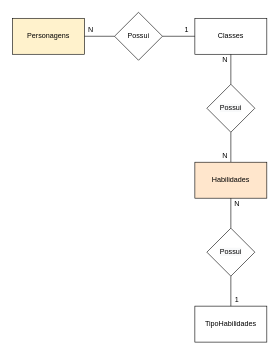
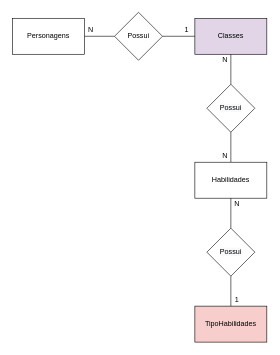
- <mxCell id="2" value="Personagens" style="rounded=0;whiteSpace=wrap;html=1;fillColor=#fff2cc;" parent="1" vertex="1"><mxGeometry x="20" y="30" width="120" height="60" as="geometry" /></mxCell>
+ <mxCell id="2" value="Personagens" style="rounded=0;whiteSpace=wrap;html=1;" parent="1" vertex="1"><mxGeometry x="20" y="30" width="120" height="60" as="geometry" /></mxCell>
- <mxCell id="5" value="Classes" style="rounded=0;whiteSpace=wrap;html=1;" parent="1" vertex="1"><mxGeometry x="324" y="30" width="120" height="60" as="geometry" /></mxCell>
+ <mxCell id="5" value="Classes" style="rounded=0;whiteSpace=wrap;html=1;fillColor=#e1d5e7;" parent="1" vertex="1"><mxGeometry x="324" y="30" width="120" height="60" as="geometry" /></mxCell>
- <mxCell id="12" value="Habilidades" style="rounded=0;whiteSpace=wrap;html=1;fillColor=#ffe6cc;" parent="1" vertex="1"><mxGeometry x="324" y="270" width="120" height="60" as="geometry" /></mxCell>
+ <mxCell id="12" value="Habilidades" style="rounded=0;whiteSpace=wrap;html=1;" parent="1" vertex="1"><mxGeometry x="324" y="270" width="120" height="60" as="geometry" /></mxCell>
- <mxCell id="13" value="TipoHabilidades" style="rounded=0;whiteSpace=wrap;html=1;" parent="1" vertex="1"><mxGeometry x="324" y="510" width="120" height="60" as="geometry" /></mxCell>
+ <mxCell id="13" value="TipoHabilidades" style="rounded=0;whiteSpace=wrap;html=1;fillColor=#f8cecc;" parent="1" vertex="1"><mxGeometry x="324" y="510" width="120" height="60" as="geometry" /></mxCell>
